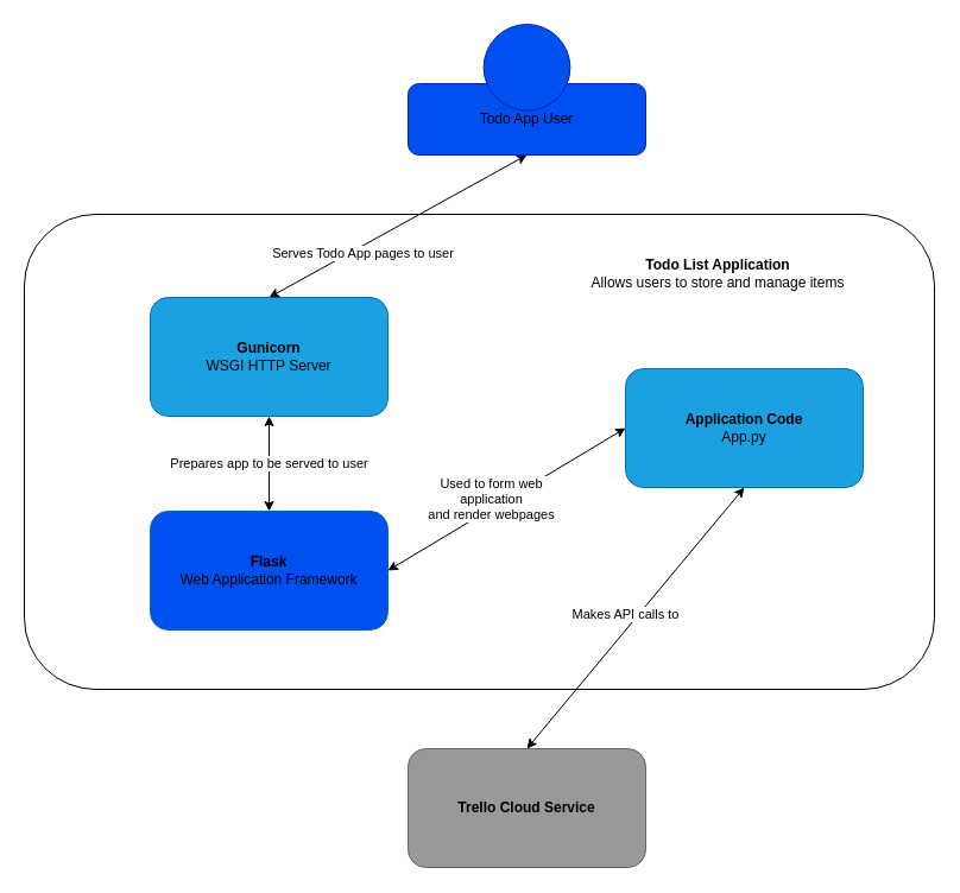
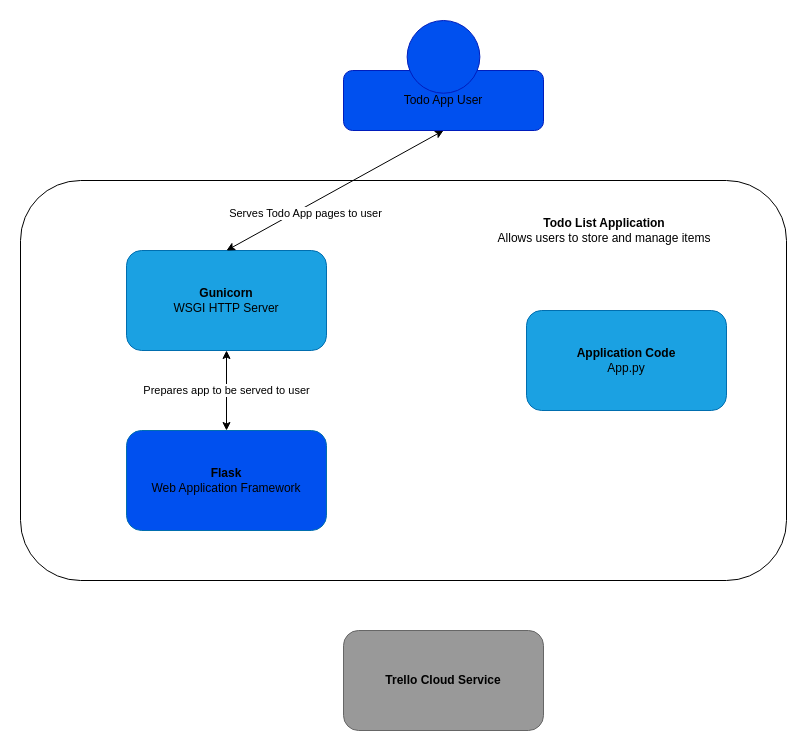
- <mxCell id="10" value="" style="endArrow=classic;startArrow=classic;html=1;exitX=0;exitY=0.5;exitDx=0;exitDy=0;entryX=1;entryY=0.5;entryDx=0;entryDy=0;" parent="1" source="5" target="4" edge="1"><mxGeometry width="50" height="50" relative="1" as="geometry"><mxPoint x="376" y="470" as="sourcePoint" /><mxPoint x="426" y="420" as="targetPoint" /></mxGeometry></mxCell>
- <mxCell id="11" value="Used to form web&lt;br&gt;application &lt;br&gt;and render webpages" style="edgeLabel;html=1;align=center;verticalAlign=middle;resizable=0;points=[];" parent="10" vertex="1" connectable="0"><mxGeometry x="0.372" y="-2" relative="1" as="geometry"><mxPoint x="24.32" y="-20.9" as="offset" /></mxGeometry></mxCell>
- <mxCell id="8" value="" style="endArrow=classic;startArrow=classic;html=1;exitX=0.5;exitY=0;exitDx=0;exitDy=0;entryX=0.5;entryY=1;entryDx=0;entryDy=0;" parent="1" source="2" target="5" edge="1"><mxGeometry width="50" height="50" relative="1" as="geometry"><mxPoint x="576" y="400" as="sourcePoint" /><mxPoint x="626" y="380" as="targetPoint" /></mxGeometry></mxCell>
- <mxCell id="9" value="Makes API calls to" style="edgeLabel;html=1;align=center;verticalAlign=middle;resizable=0;points=[];" parent="8" vertex="1" connectable="0"><mxGeometry x="-0.249" y="-1" relative="1" as="geometry"><mxPoint x="13.04" y="-32.03" as="offset" /></mxGeometry></mxCell>
